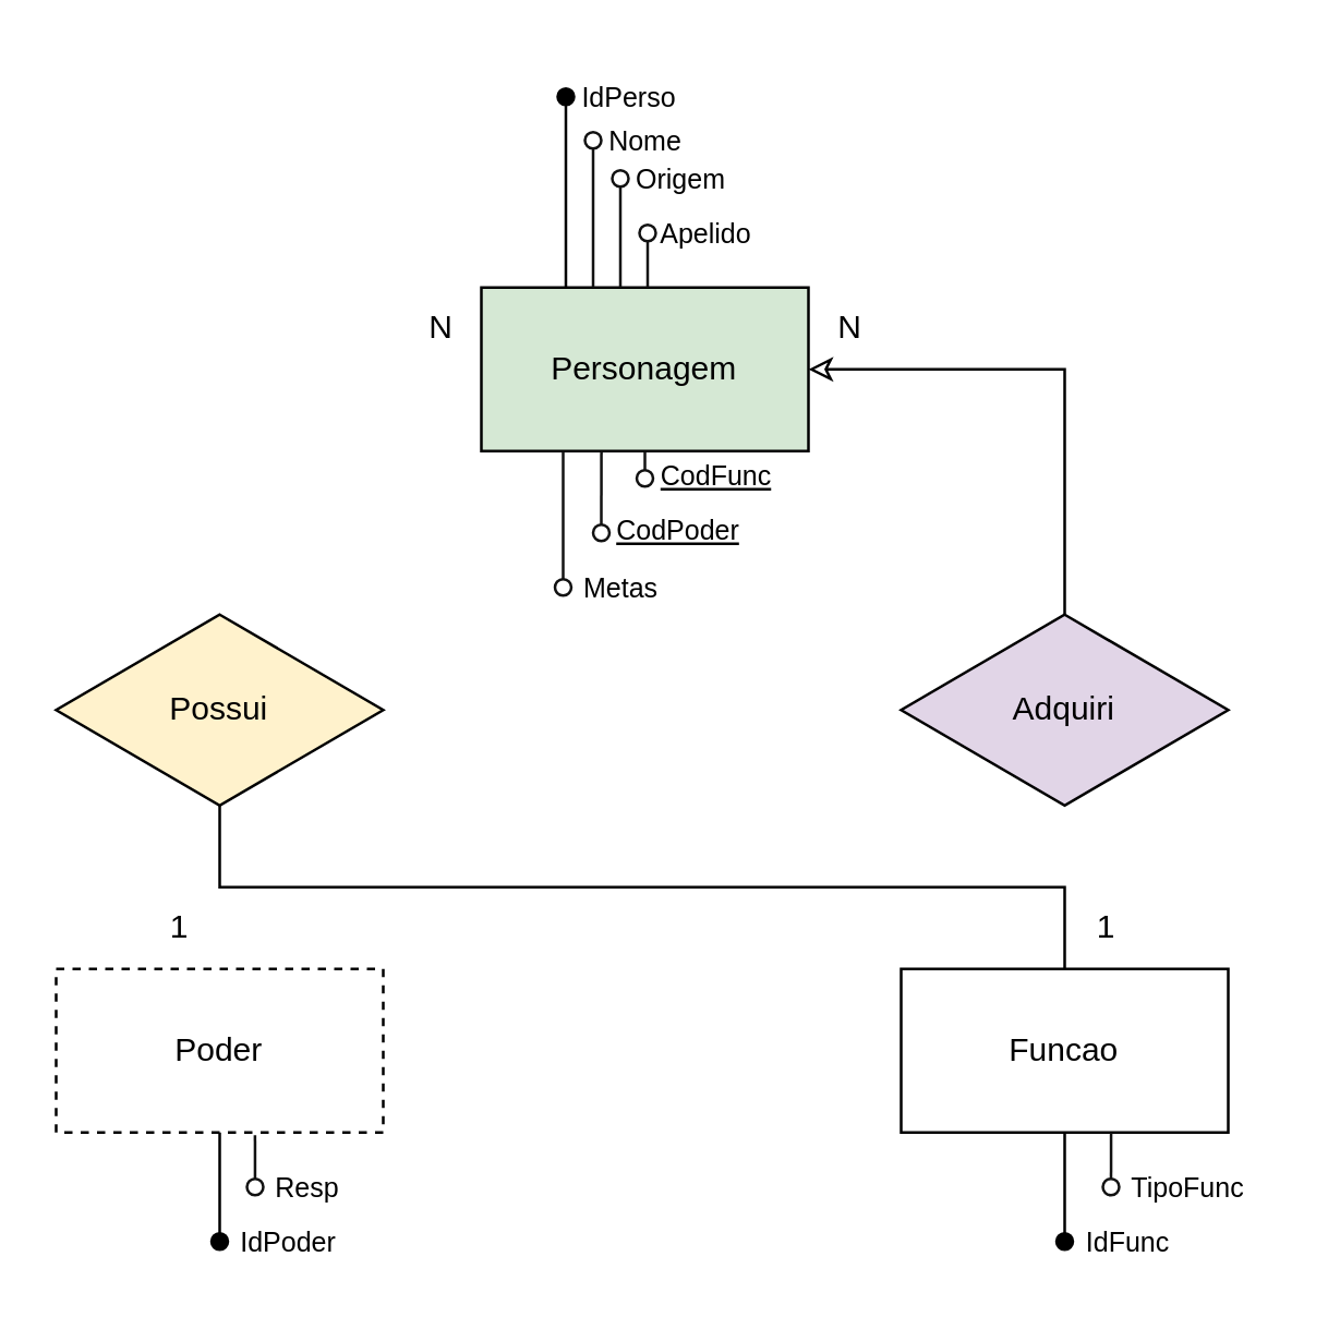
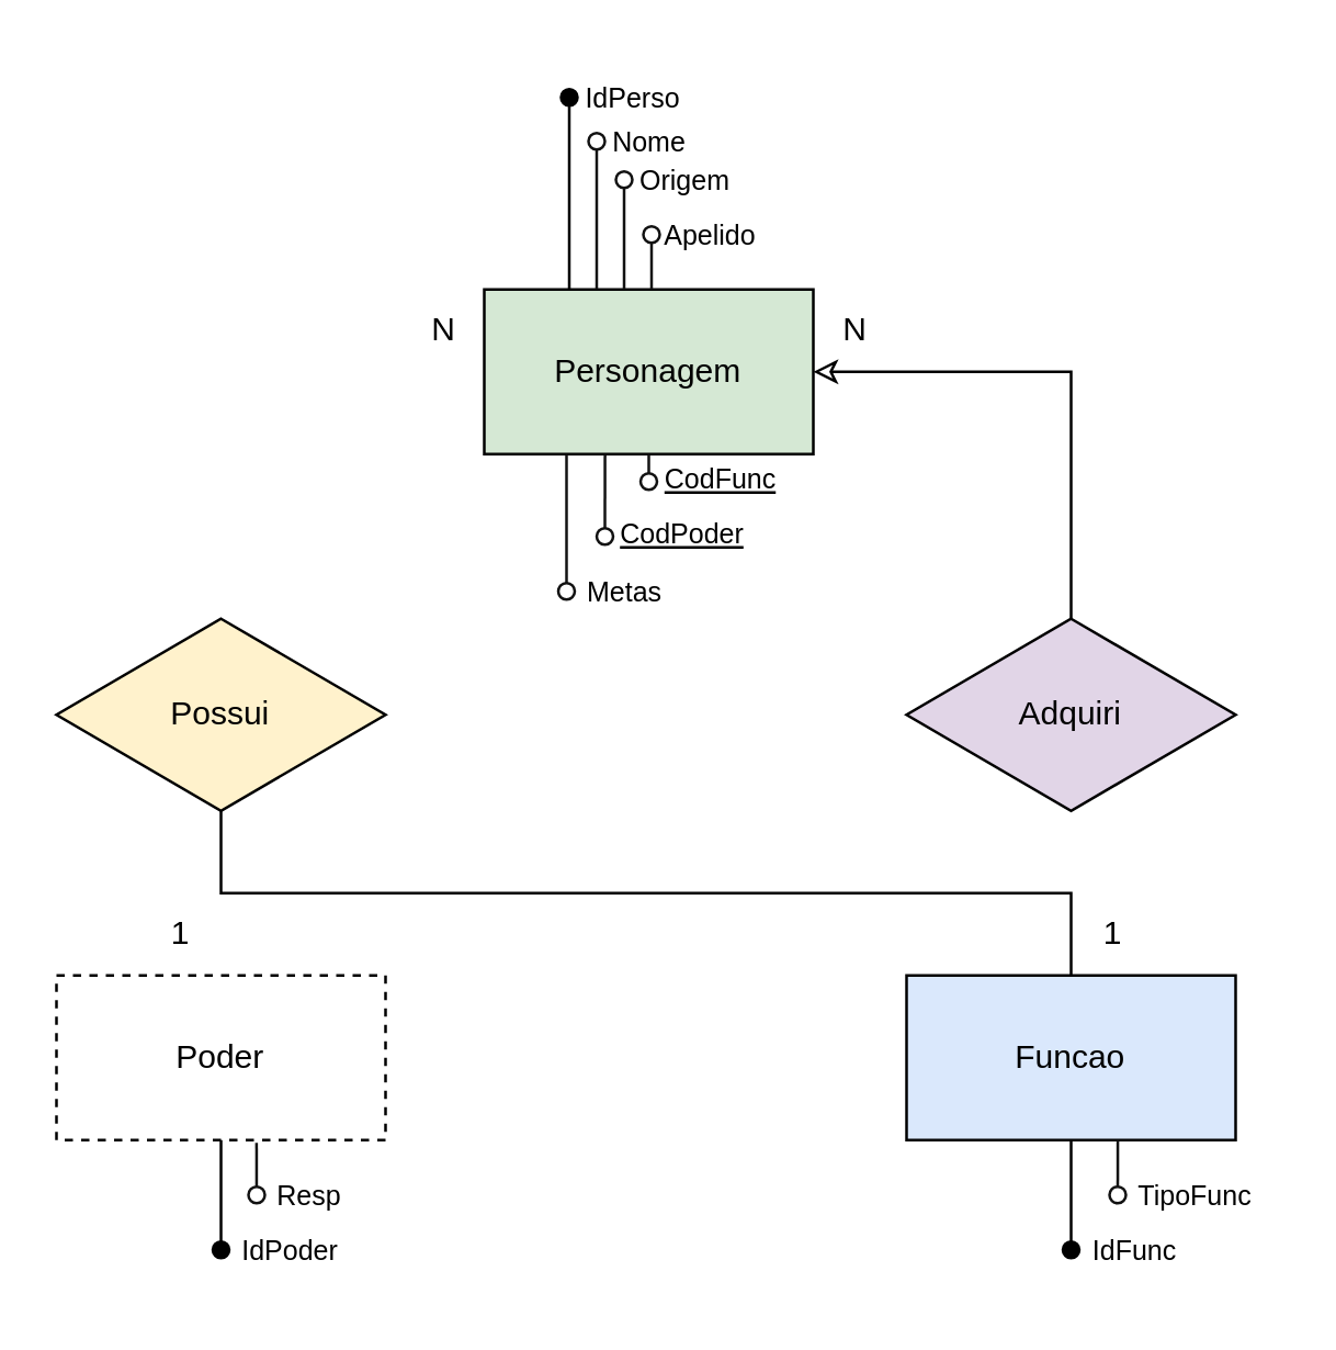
- <mxCell id="2" value="&lt;font style=&quot;vertical-align: inherit;&quot;&gt;&lt;font style=&quot;vertical-align: inherit;&quot;&gt;Funcao&lt;/font&gt;&lt;/font&gt;" style="rounded=0;whiteSpace=wrap;html=1;" parent="1" vertex="1"><mxGeometry x="330" y="355" width="120" height="60" as="geometry" /></mxCell>
+ <mxCell id="2" value="&lt;font style=&quot;vertical-align: inherit;&quot;&gt;&lt;font style=&quot;vertical-align: inherit;&quot;&gt;Funcao&lt;/font&gt;&lt;/font&gt;" style="rounded=0;whiteSpace=wrap;html=1;fillColor=#dae8fc;" parent="1" vertex="1"><mxGeometry x="330" y="355" width="120" height="60" as="geometry" /></mxCell>
